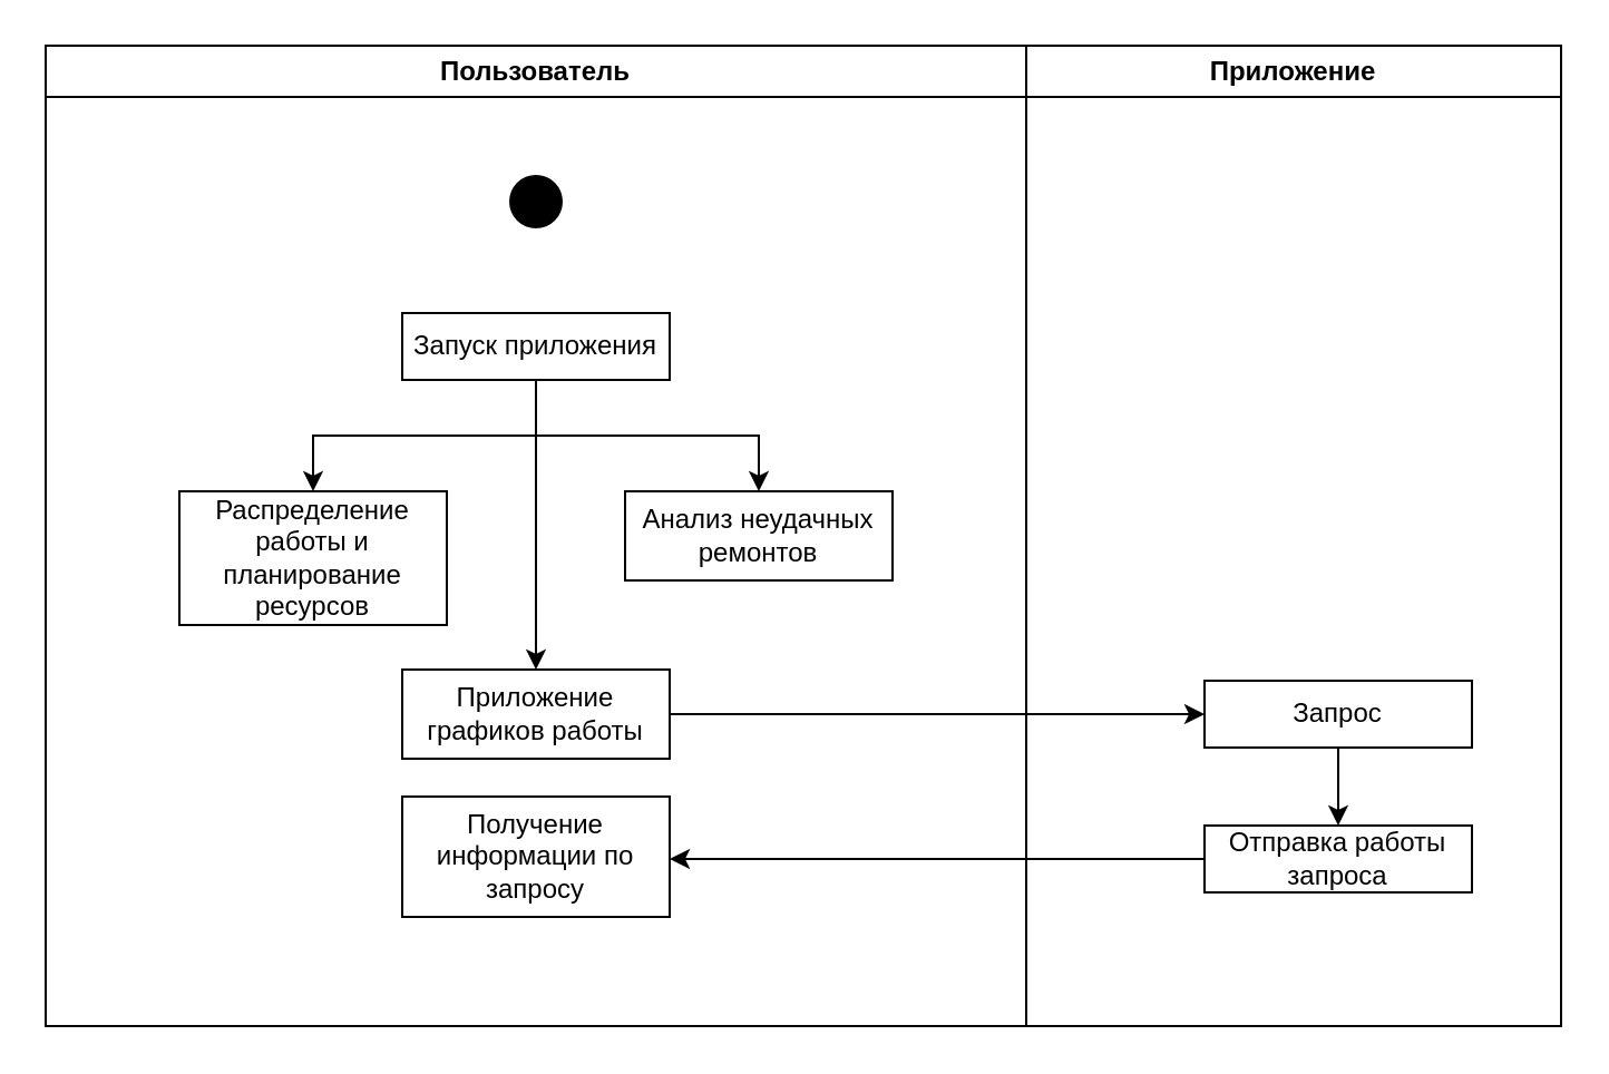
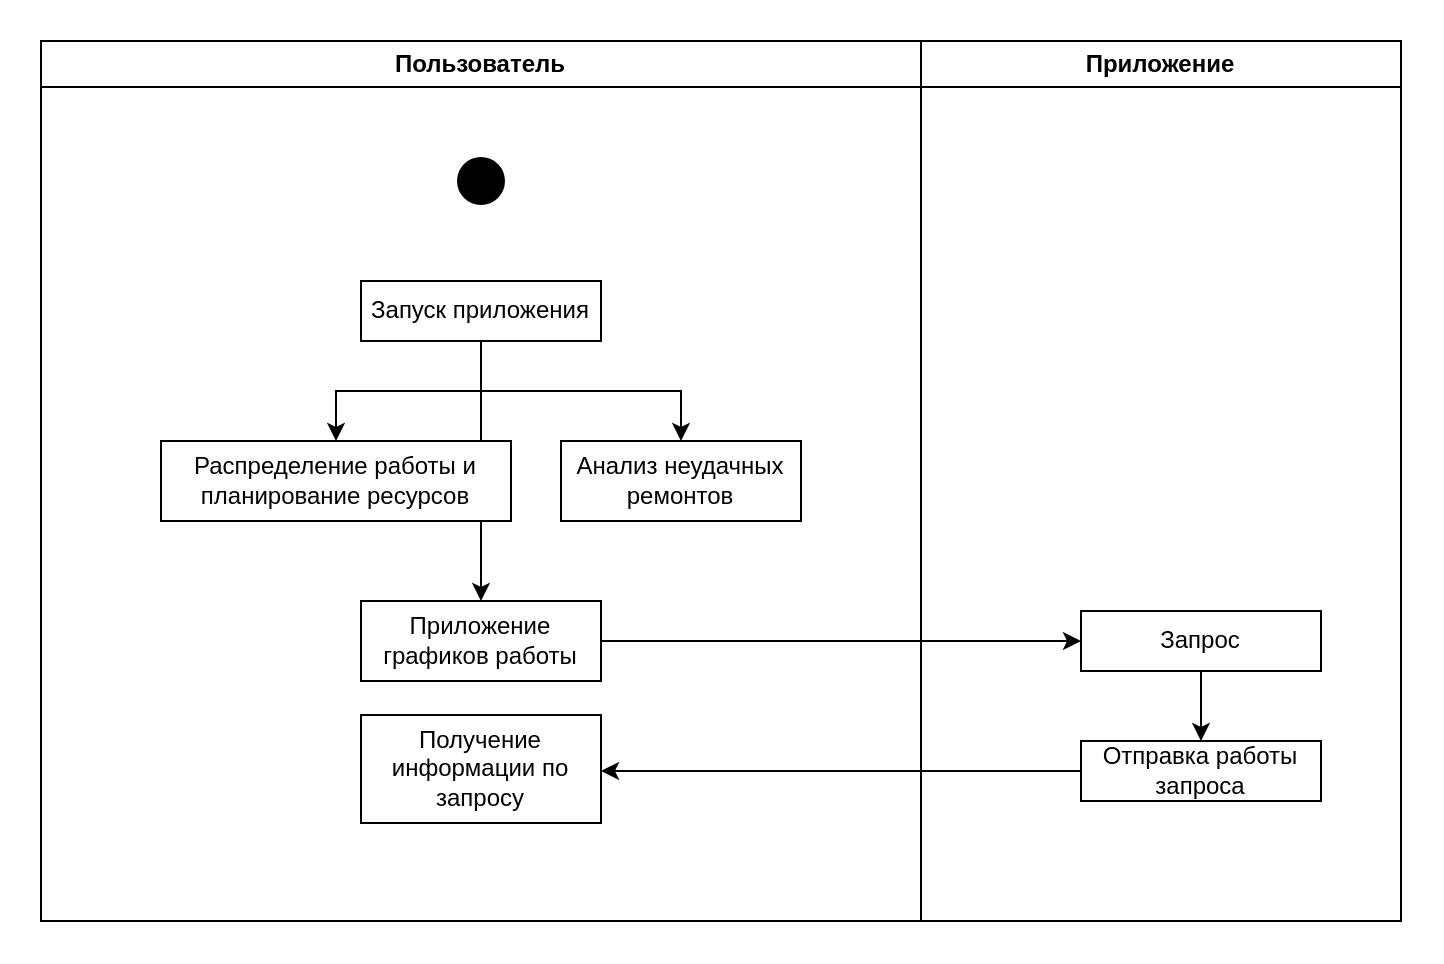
- <mxCell id="8" value="Распределение работы и планирование ресурсов" style="rounded=0;whiteSpace=wrap;html=1;" parent="2" vertex="1"><mxGeometry x="60" y="200" width="120" height="60" as="geometry" /></mxCell>
+ <mxCell id="8" value="Распределение работы и планирование ресурсов" style="rounded=0;whiteSpace=wrap;html=1;" parent="2" vertex="1"><mxGeometry x="60" y="200" width="175" height="40" as="geometry" /></mxCell>
